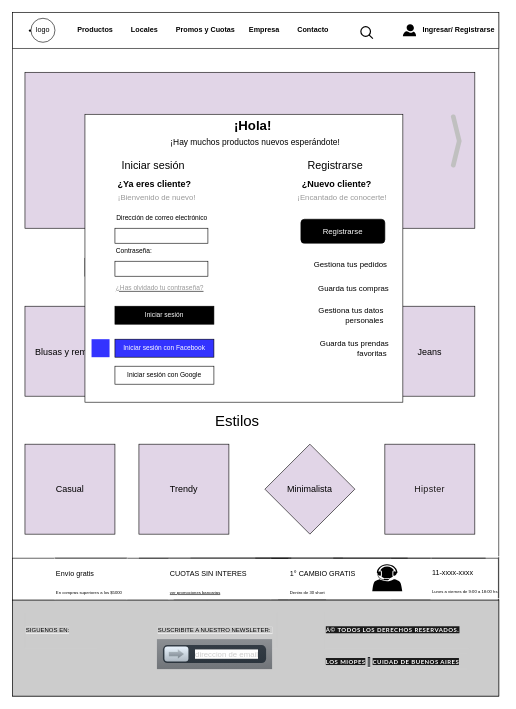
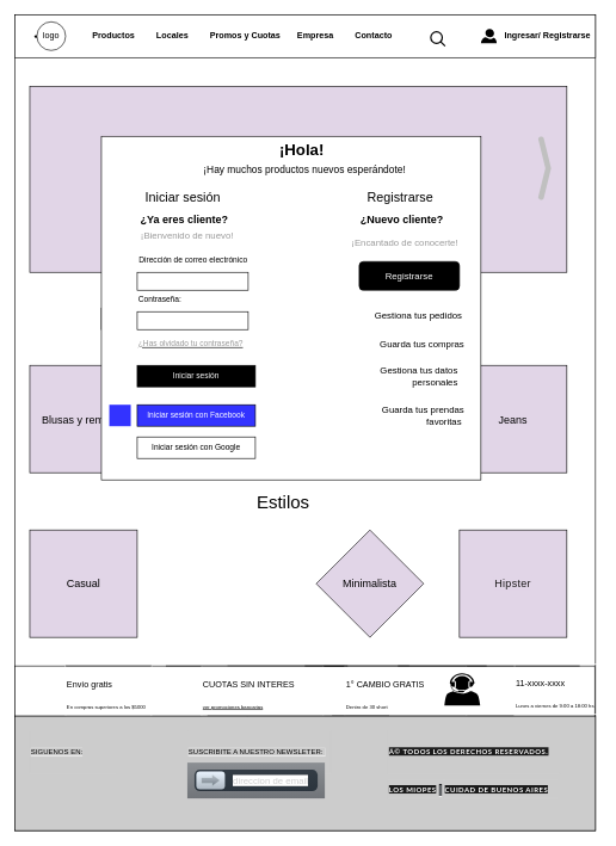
- <mxCell id="75" value="&lt;font color=&quot;#999999&quot;&gt;&lt;span style=&quot;font-size: 13px&quot;&gt;¡Encantado de conocerte!&lt;/span&gt;&lt;/font&gt;" style="rounded=0;whiteSpace=wrap;html=1;fontSize=14;fontColor=#000000;strokeColor=#FFFFFF;fillColor=#FFFFFF;align=center;" vertex="1" parent="1"><mxGeometry x="490" y="320" width="160" height="15" as="geometry" /></mxCell>
+ <mxCell id="75" value="&lt;font color=&quot;#999999&quot;&gt;&lt;span style=&quot;font-size: 13px&quot;&gt;¡Encantado de conocerte!&lt;/span&gt;&lt;/font&gt;" style="rounded=0;whiteSpace=wrap;html=1;fontSize=14;fontColor=#000000;strokeColor=#FFFFFF;fillColor=#FFFFFF;align=center;" vertex="1" parent="1"><mxGeometry x="485" y="330" width="160" height="15" as="geometry" /></mxCell>
- <mxCell id="21" value="Trendy" style="whiteSpace=wrap;html=1;aspect=fixed;fontSize=15;strokeColor=#000000;strokeWidth=1;fillColor=#E1D5E7;align=center;" vertex="1" parent="1"><mxGeometry x="231" y="740" width="150" height="150" as="geometry" /></mxCell>
